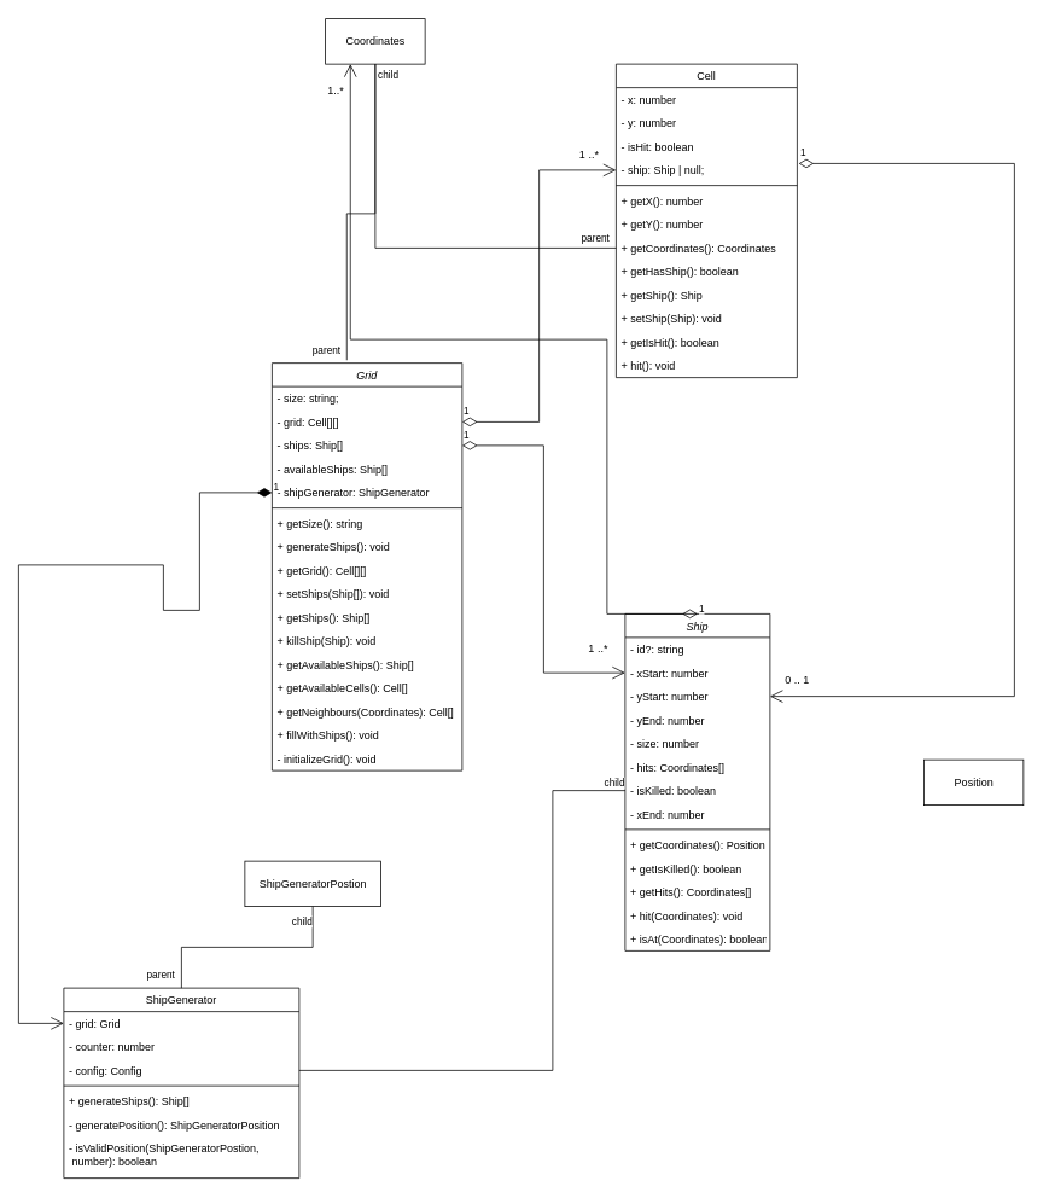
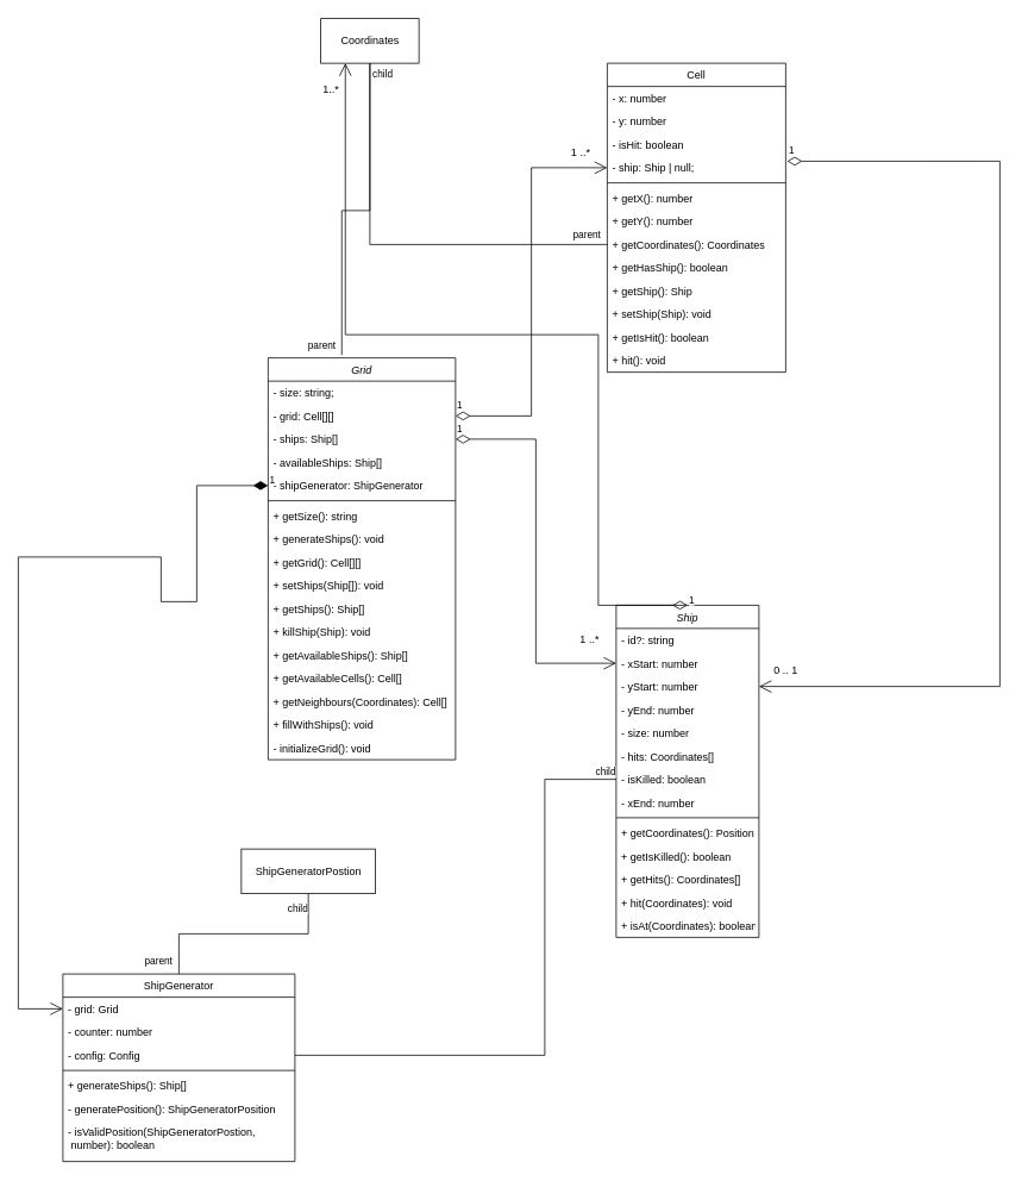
- <mxCell id="31" value="Position" style="html=1;" parent="1" vertex="1"><mxGeometry x="1020" y="838" width="110" height="50" as="geometry" /></mxCell>
